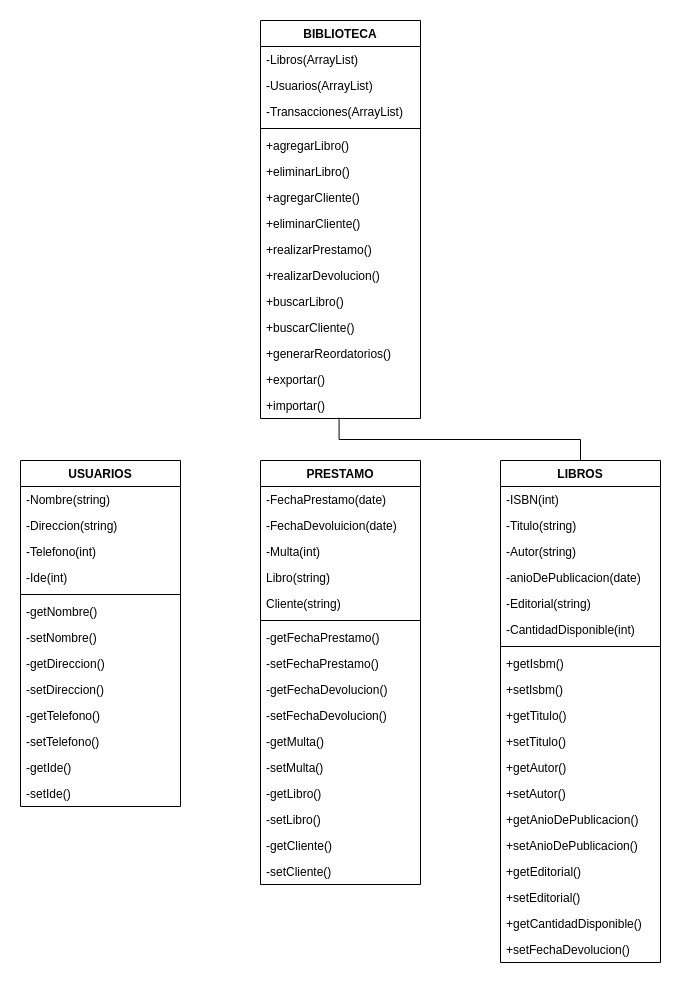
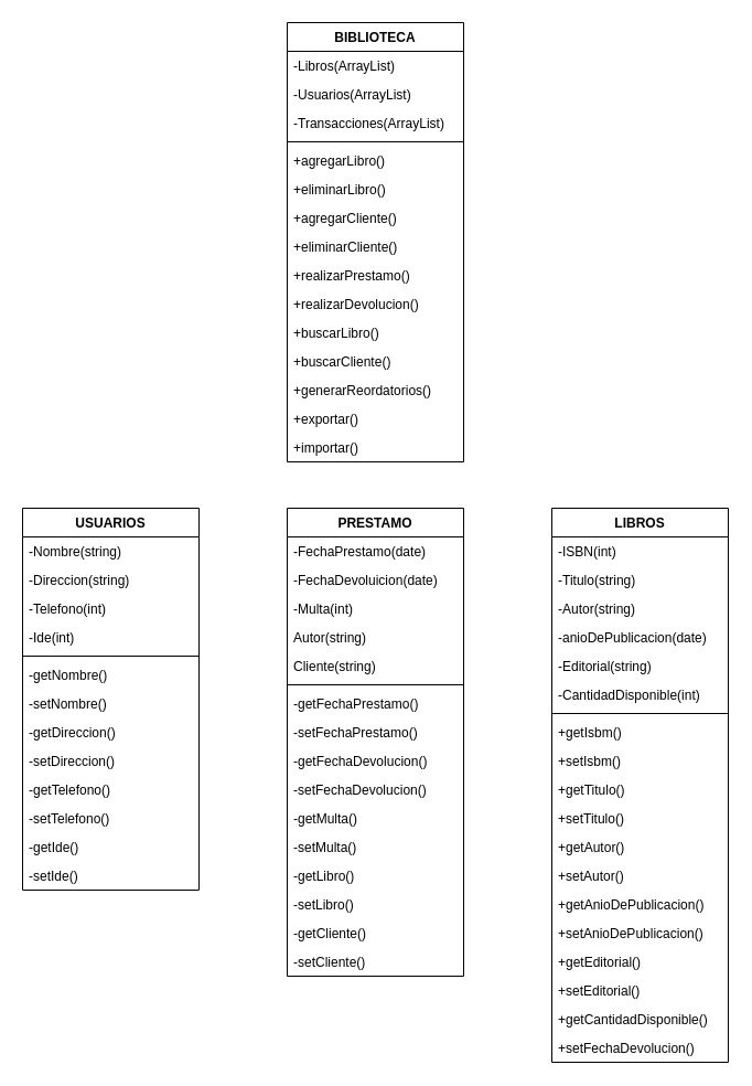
- <mxCell id="69" value="" style="endArrow=none;html=1;rounded=0;exitX=0.491;exitY=0.963;exitDx=0;exitDy=0;exitPerimeter=0;entryX=0.5;entryY=0;entryDx=0;entryDy=0;edgeStyle=orthogonalEdgeStyle;" edge="1" parent="1" source="17" target="32"><mxGeometry width="50" height="50" relative="1" as="geometry"><mxPoint x="410" y="460" as="sourcePoint" /><mxPoint x="460" y="410" as="targetPoint" /></mxGeometry></mxCell>
- <mxCell id="56" value="Libro(string)" style="text;strokeColor=none;fillColor=none;align=left;verticalAlign=top;spacingLeft=4;spacingRight=4;overflow=hidden;rotatable=0;points=[[0,0.5],[1,0.5]];portConstraint=eastwest;whiteSpace=wrap;html=1;" vertex="1" parent="52"><mxGeometry y="104" width="160" height="26" as="geometry" /></mxCell>
+ <mxCell id="56" value="Autor(string)" style="text;strokeColor=none;fillColor=none;align=left;verticalAlign=top;spacingLeft=4;spacingRight=4;overflow=hidden;rotatable=0;points=[[0,0.5],[1,0.5]];portConstraint=eastwest;whiteSpace=wrap;html=1;" vertex="1" parent="52"><mxGeometry y="104" width="160" height="26" as="geometry" /></mxCell>
